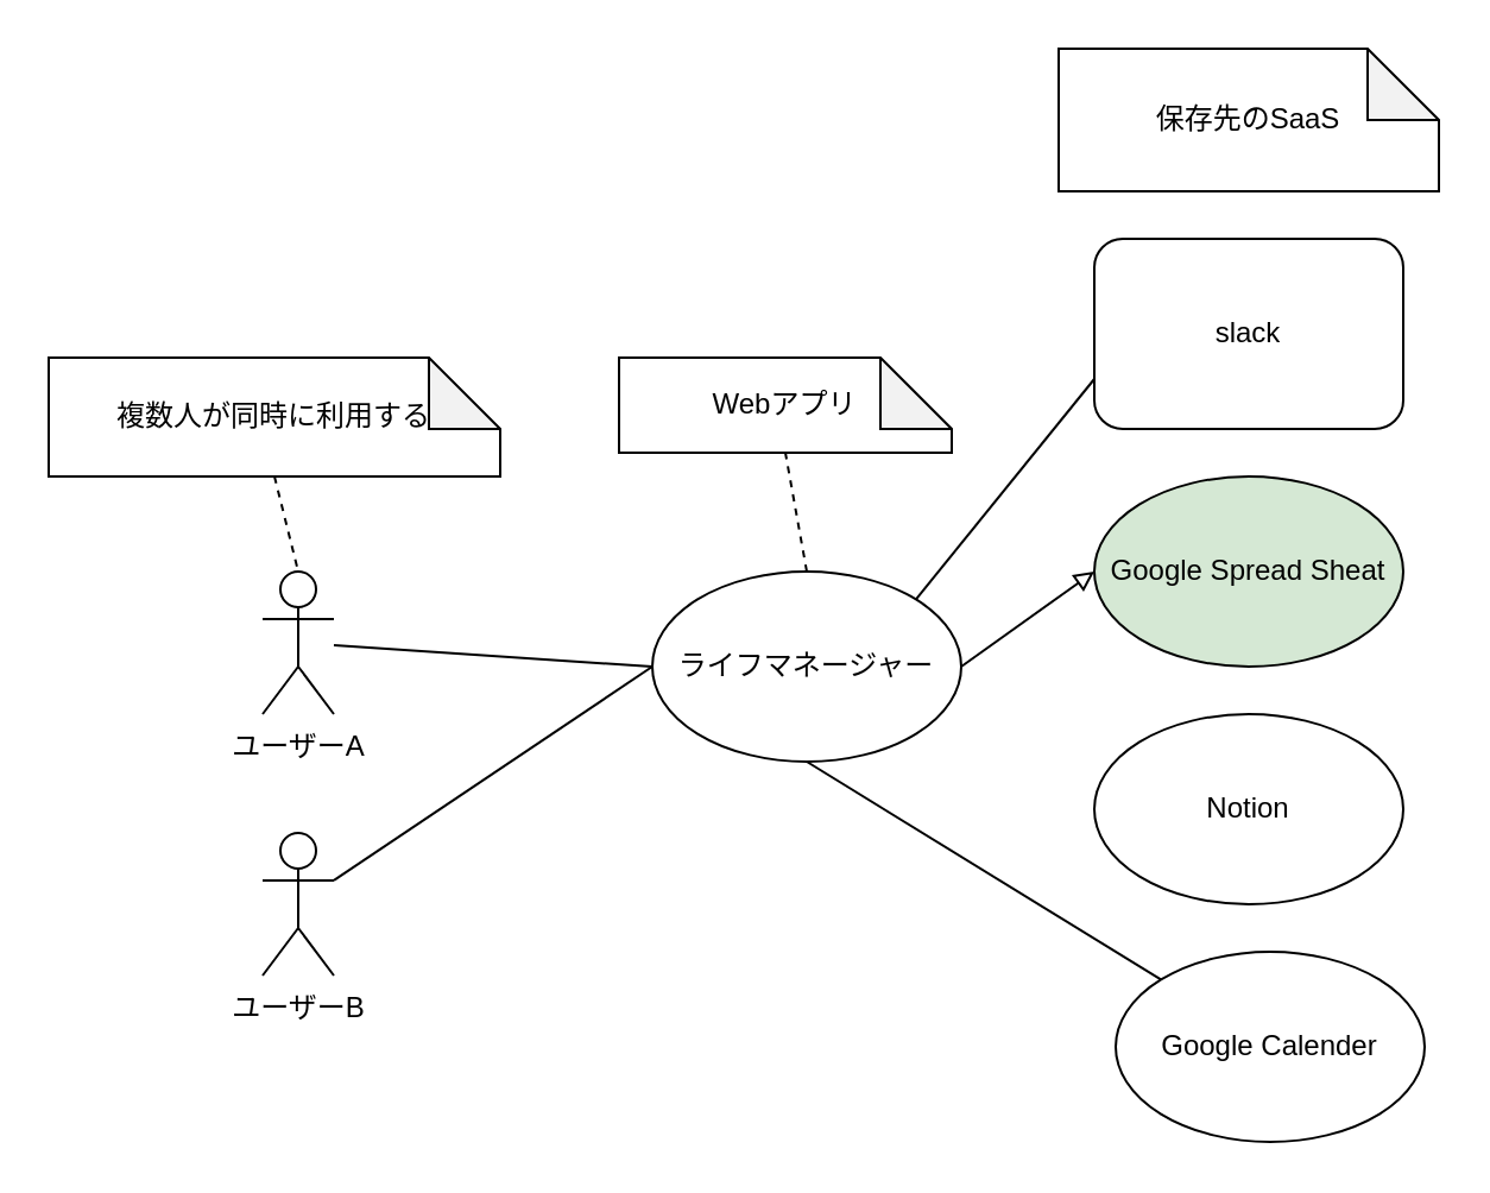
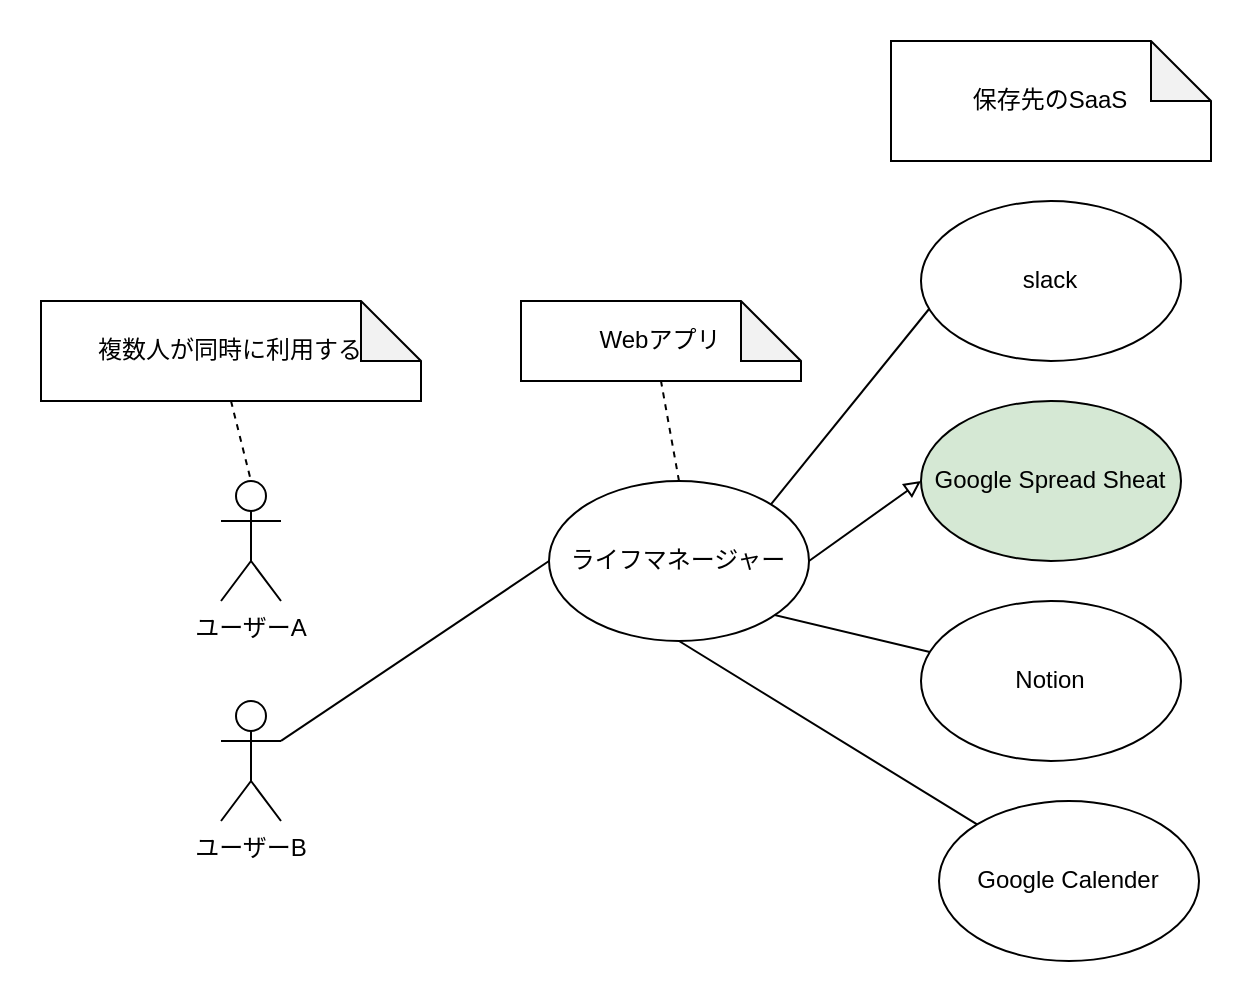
- <mxCell id="10" value="slack" style="whiteSpace=wrap;html=1;rounded=1;" parent="1" vertex="1"><mxGeometry x="460" y="100" width="130" height="80" as="geometry" /></mxCell>
+ <mxCell id="10" value="slack" style="ellipse;whiteSpace=wrap;html=1;" parent="1" vertex="1"><mxGeometry x="460" y="100" width="130" height="80" as="geometry" /></mxCell>
- <mxCell id="7" style="edgeStyle=none;html=1;exitX=0;exitY=0.5;exitDx=0;exitDy=0;strokeColor=default;endArrow=none;endFill=0;" edge="1" parent="1" source="9" target="18"><mxGeometry relative="1" as="geometry" /></mxCell>
+ <mxCell id="7" style="edgeStyle=none;html=1;exitX=0;exitY=0.5;exitDx=0;exitDy=0;strokeColor=default;endArrow=none;endFill=0;" edge="1" parent="1" source="9" target="12"><mxGeometry relative="1" as="geometry" /></mxCell>
